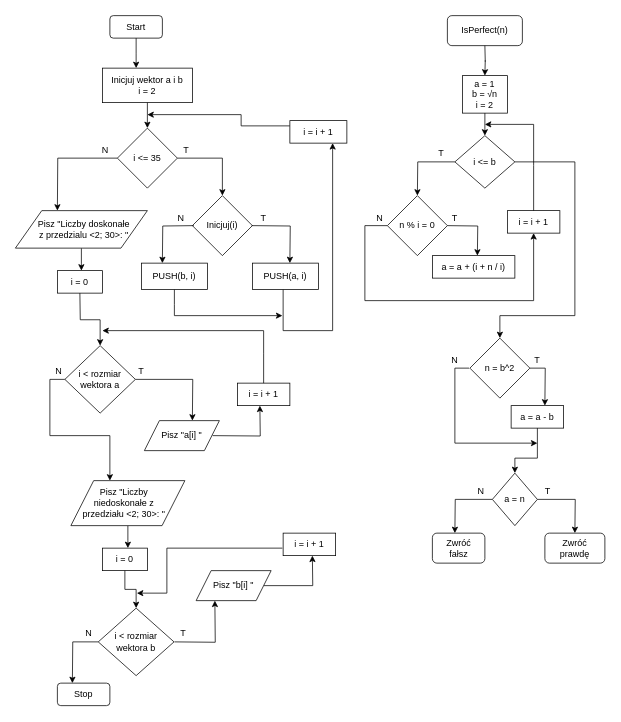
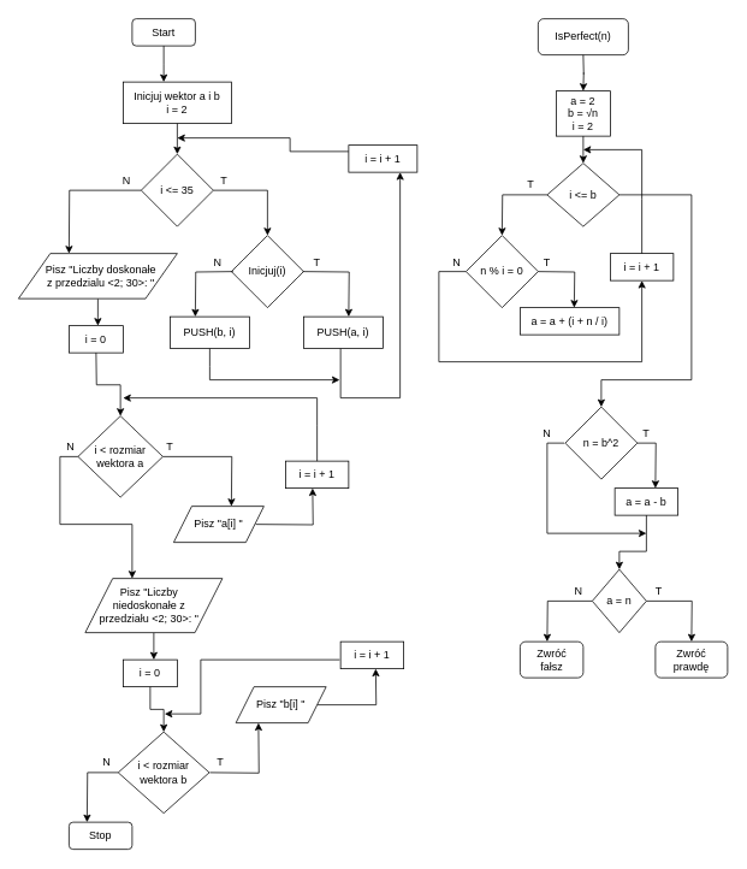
- <mxCell id="7" value="a = 1&lt;br&gt;b = √n&lt;br&gt;i = 2" style="text;html=1;strokeColor=none;fillColor=none;align=center;verticalAlign=middle;whiteSpace=wrap;rounded=0;" vertex="1" parent="1"><mxGeometry x="621" y="100" width="50" height="50" as="geometry" /></mxCell>
+ <mxCell id="7" value="a = 2&lt;br&gt;b = √n&lt;br&gt;i = 2" style="text;html=1;strokeColor=none;fillColor=none;align=center;verticalAlign=middle;whiteSpace=wrap;rounded=0;" vertex="1" parent="1"><mxGeometry x="621" y="100" width="50" height="50" as="geometry" /></mxCell>
